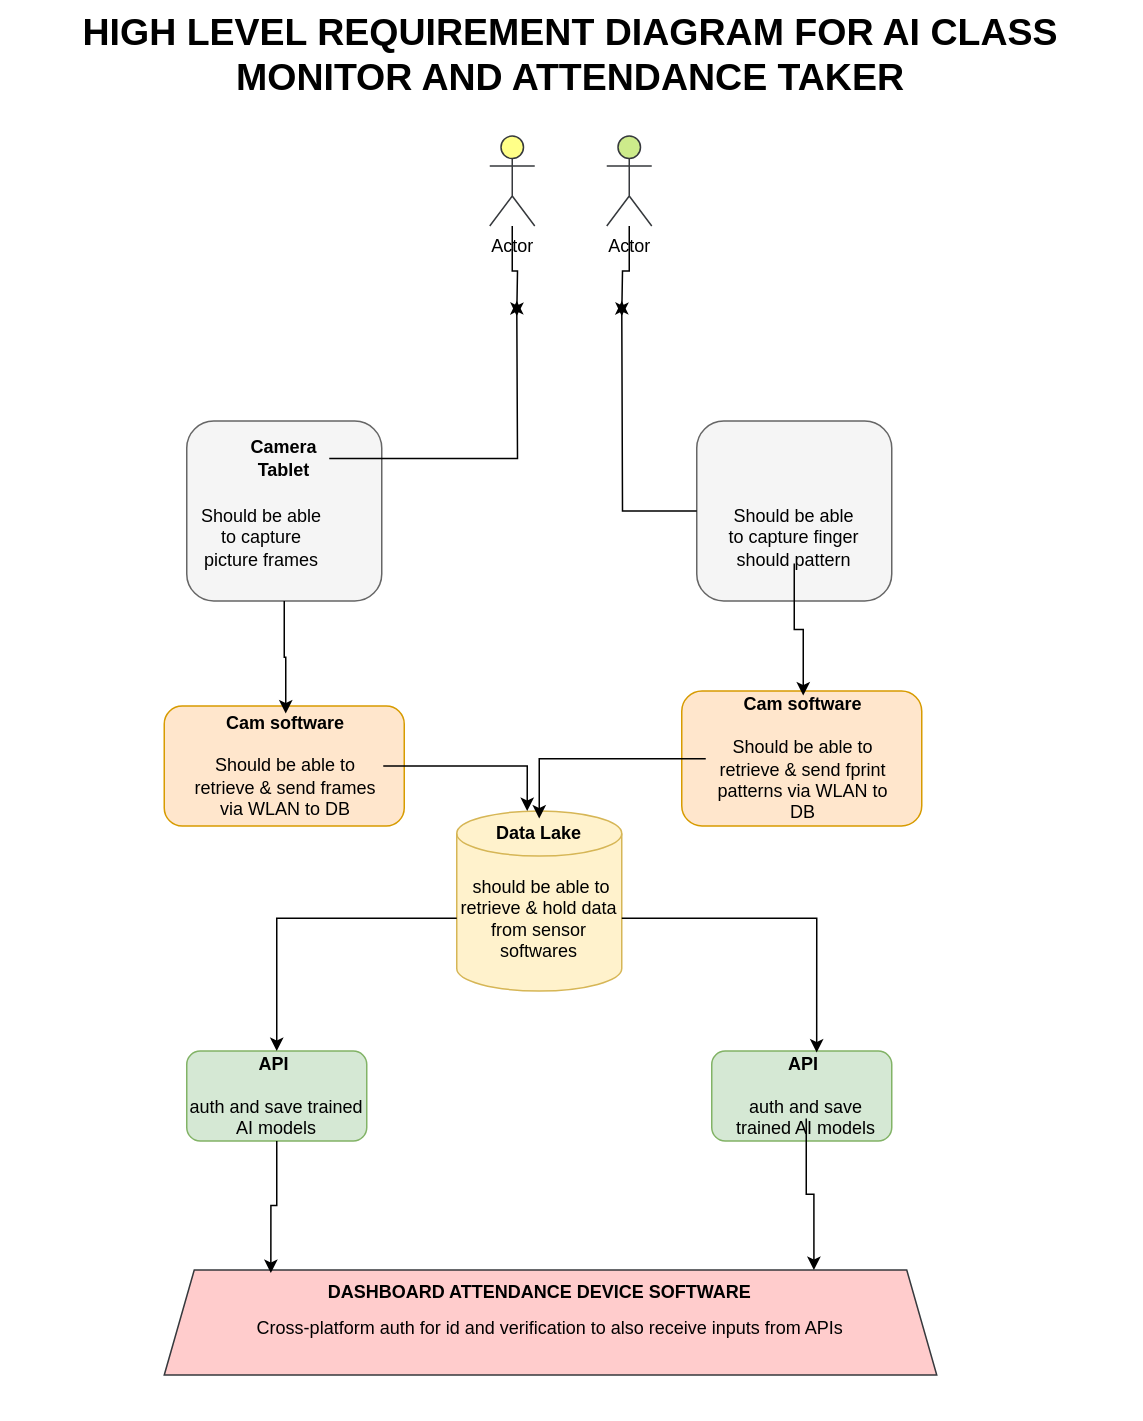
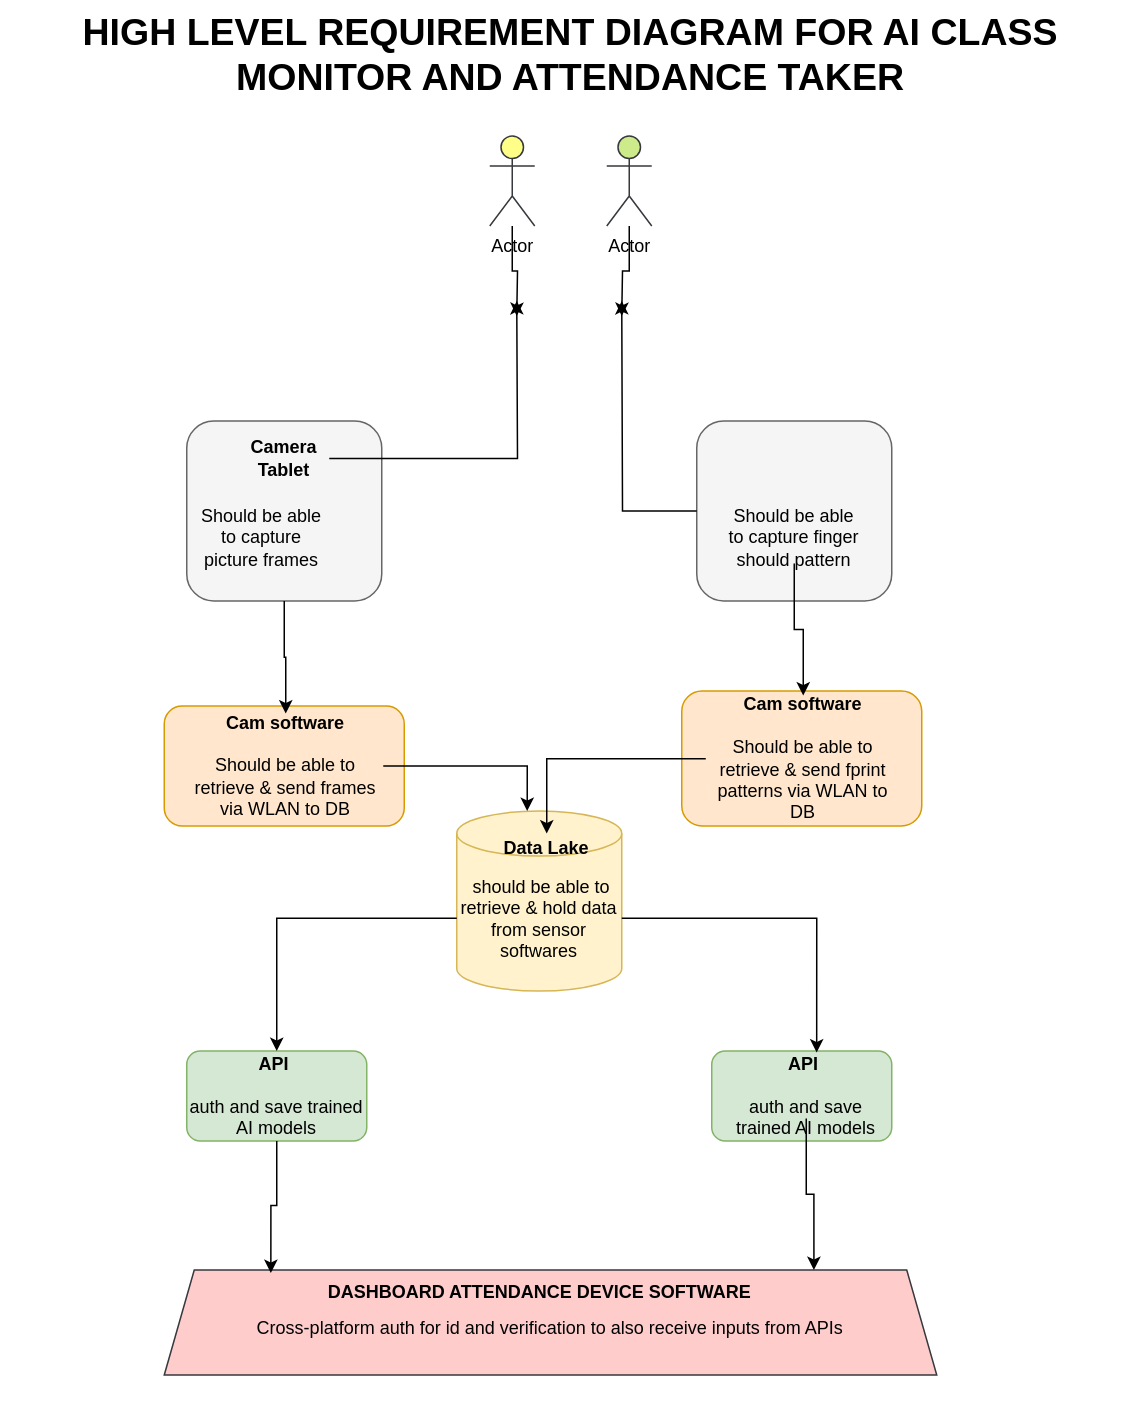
- <mxCell id="35" value="&lt;b&gt;Data Lake&lt;/b&gt;" style="text;html=1;strokeColor=none;fillColor=none;align=center;verticalAlign=middle;whiteSpace=wrap;rounded=0;" vertex="1" parent="6"><mxGeometry x="211" y="455" width="78" height="20" as="geometry" /></mxCell>
+ <mxCell id="35" value="&lt;b&gt;Data Lake&lt;/b&gt;" style="text;html=1;strokeColor=none;fillColor=none;align=center;verticalAlign=middle;whiteSpace=wrap;rounded=0;" vertex="1" parent="6"><mxGeometry x="216" y="465" width="78" height="20" as="geometry" /></mxCell>
